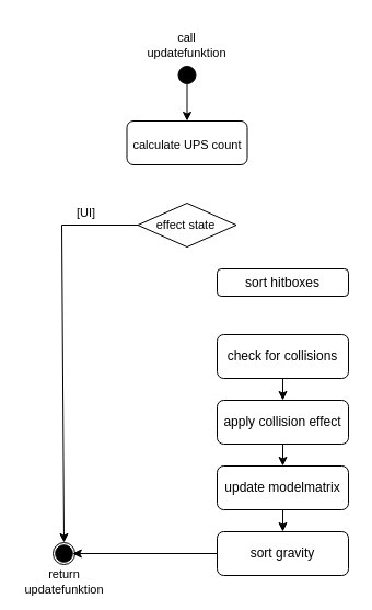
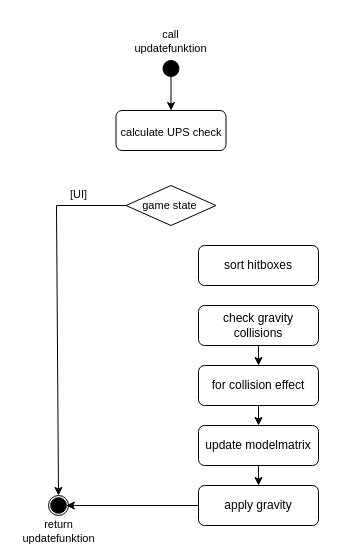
- <mxCell id="3" value="&lt;span style=&quot;font-size: 11px;&quot;&gt;calculate UPS count&lt;br&gt;&lt;/span&gt;" style="rounded=1;whiteSpace=wrap;html=1;labelBackgroundColor=none;fontSize=15;strokeWidth=1;fillColor=none;strokeColor=default;" parent="1" vertex="1"><mxGeometry x="115.5" y="110" width="110" height="40" as="geometry" /></mxCell>
+ <mxCell id="3" value="&lt;span style=&quot;font-size: 11px;&quot;&gt;calculate UPS check&lt;br&gt;&lt;/span&gt;" style="rounded=1;whiteSpace=wrap;html=1;labelBackgroundColor=none;fontSize=15;strokeWidth=1;fillColor=none;strokeColor=default;" parent="1" vertex="1"><mxGeometry x="115.5" y="110" width="110" height="40" as="geometry" /></mxCell>
- <mxCell id="7" value="effect state&amp;nbsp;" style="rhombus;whiteSpace=wrap;html=1;labelBackgroundColor=none;fontSize=11;strokeColor=default;strokeWidth=1;fillColor=none;" parent="6" vertex="1"><mxGeometry x="-25" y="10" width="90" height="40" as="geometry" /></mxCell>
+ <mxCell id="7" value="game state&amp;nbsp;" style="rhombus;whiteSpace=wrap;html=1;labelBackgroundColor=none;fontSize=11;strokeColor=default;strokeWidth=1;fillColor=none;" parent="6" vertex="1"><mxGeometry x="-25" y="10" width="90" height="40" as="geometry" /></mxCell>
- <mxCell id="13" value="sort hitboxes" style="rounded=1;whiteSpace=wrap;html=1;fillColor=none;" vertex="1" parent="1"><mxGeometry x="198" y="245" width="120" height="25" as="geometry" /></mxCell>
+ <mxCell id="13" value="sort hitboxes" style="rounded=1;whiteSpace=wrap;html=1;fillColor=none;" vertex="1" parent="1"><mxGeometry x="198" y="245" width="120" height="40" as="geometry" /></mxCell>
- <mxCell id="14" value="check for collisions" style="rounded=1;whiteSpace=wrap;html=1;fillColor=none;" vertex="1" parent="1"><mxGeometry x="198" y="305" width="120" height="40" as="geometry" /></mxCell>
+ <mxCell id="14" value="check gravity collisions" style="rounded=1;whiteSpace=wrap;html=1;fillColor=none;" vertex="1" parent="1"><mxGeometry x="198" y="305" width="120" height="40" as="geometry" /></mxCell>
- <mxCell id="16" value="apply collision effect" style="rounded=1;whiteSpace=wrap;html=1;fillColor=none;" vertex="1" parent="1"><mxGeometry x="198" y="365" width="120" height="40" as="geometry" /></mxCell>
+ <mxCell id="16" value="for collision effect" style="rounded=1;whiteSpace=wrap;html=1;fillColor=none;" vertex="1" parent="1"><mxGeometry x="198" y="365" width="120" height="40" as="geometry" /></mxCell>
- <mxCell id="20" value="sort gravity" style="rounded=1;whiteSpace=wrap;html=1;fillColor=none;" vertex="1" parent="1"><mxGeometry x="198" y="485" width="120" height="40" as="geometry" /></mxCell>
+ <mxCell id="20" value="apply gravity" style="rounded=1;whiteSpace=wrap;html=1;fillColor=none;" vertex="1" parent="1"><mxGeometry x="198" y="485" width="120" height="40" as="geometry" /></mxCell>
